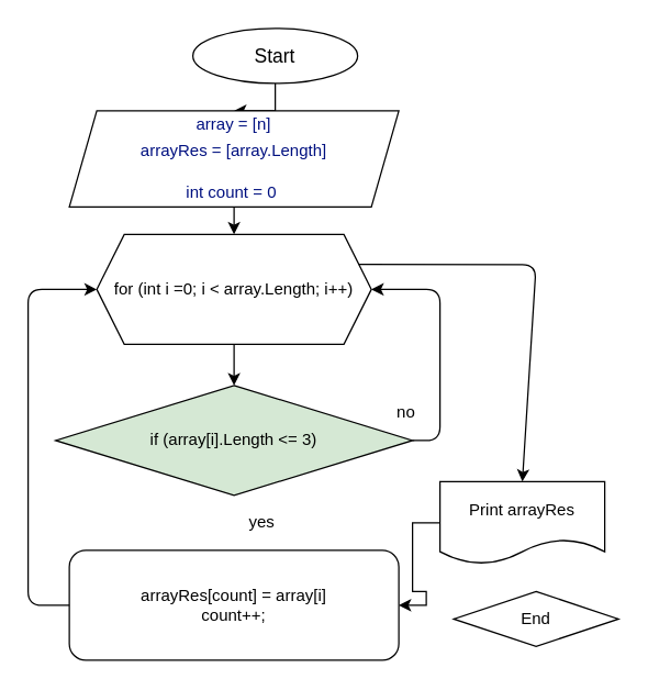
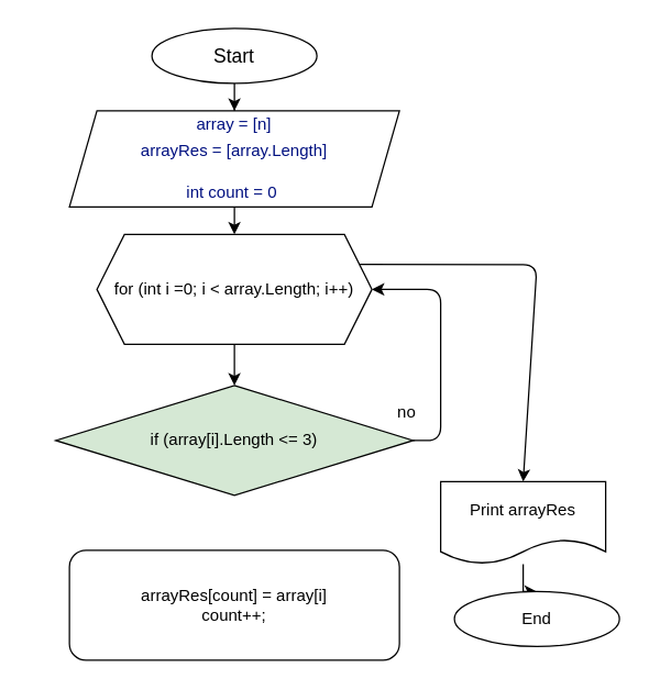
- <mxCell id="3" value="&lt;font style=&quot;font-size: 14px&quot;&gt;Start&lt;/font&gt;" style="ellipse;whiteSpace=wrap;html=1;" vertex="1" parent="1"><mxGeometry x="140" y="20" width="120" height="40" as="geometry" /></mxCell>
+ <mxCell id="3" value="&lt;font style=&quot;font-size: 14px&quot;&gt;Start&lt;/font&gt;" style="ellipse;whiteSpace=wrap;html=1;" vertex="1" parent="1"><mxGeometry x="110" y="20" width="120" height="40" as="geometry" /></mxCell>
- <mxCell id="15" value="" style="endArrow=classic;html=1;exitX=0;exitY=0.5;exitDx=0;exitDy=0;entryX=0;entryY=0.5;entryDx=0;entryDy=0;" edge="1" parent="1" source="8" target="14"><mxGeometry width="50" height="50" relative="1" as="geometry"><mxPoint x="210" y="450" as="sourcePoint" /><mxPoint x="260" y="400" as="targetPoint" /><Array as="points"><mxPoint x="20" y="440" /><mxPoint x="20" y="210" /></Array></mxGeometry></mxCell>
- <mxCell id="9" value="yes" style="text;html=1;align=center;verticalAlign=middle;resizable=0;points=[];autosize=1;" vertex="1" parent="1"><mxGeometry x="175" y="370" width="30" height="20" as="geometry" /></mxCell>
- <mxCell id="11" value="" style="edgeStyle=orthogonalEdgeStyle;rounded=0;orthogonalLoop=1;jettySize=auto;html=1;" edge="1" parent="1" source="12" target="8"><mxGeometry relative="1" as="geometry" /></mxCell>
+ <mxCell id="11" value="" style="edgeStyle=orthogonalEdgeStyle;rounded=0;orthogonalLoop=1;jettySize=auto;html=1;" edge="1" parent="1" source="12" target="13"><mxGeometry relative="1" as="geometry" /></mxCell>
- <mxCell id="13" value="End" style="rhombus;whiteSpace=wrap;html=1;" vertex="1" parent="1"><mxGeometry x="330" y="430" width="120" height="40" as="geometry" /></mxCell>
+ <mxCell id="13" value="End" style="ellipse;whiteSpace=wrap;html=1;" vertex="1" parent="1"><mxGeometry x="330" y="430" width="120" height="40" as="geometry" /></mxCell>
